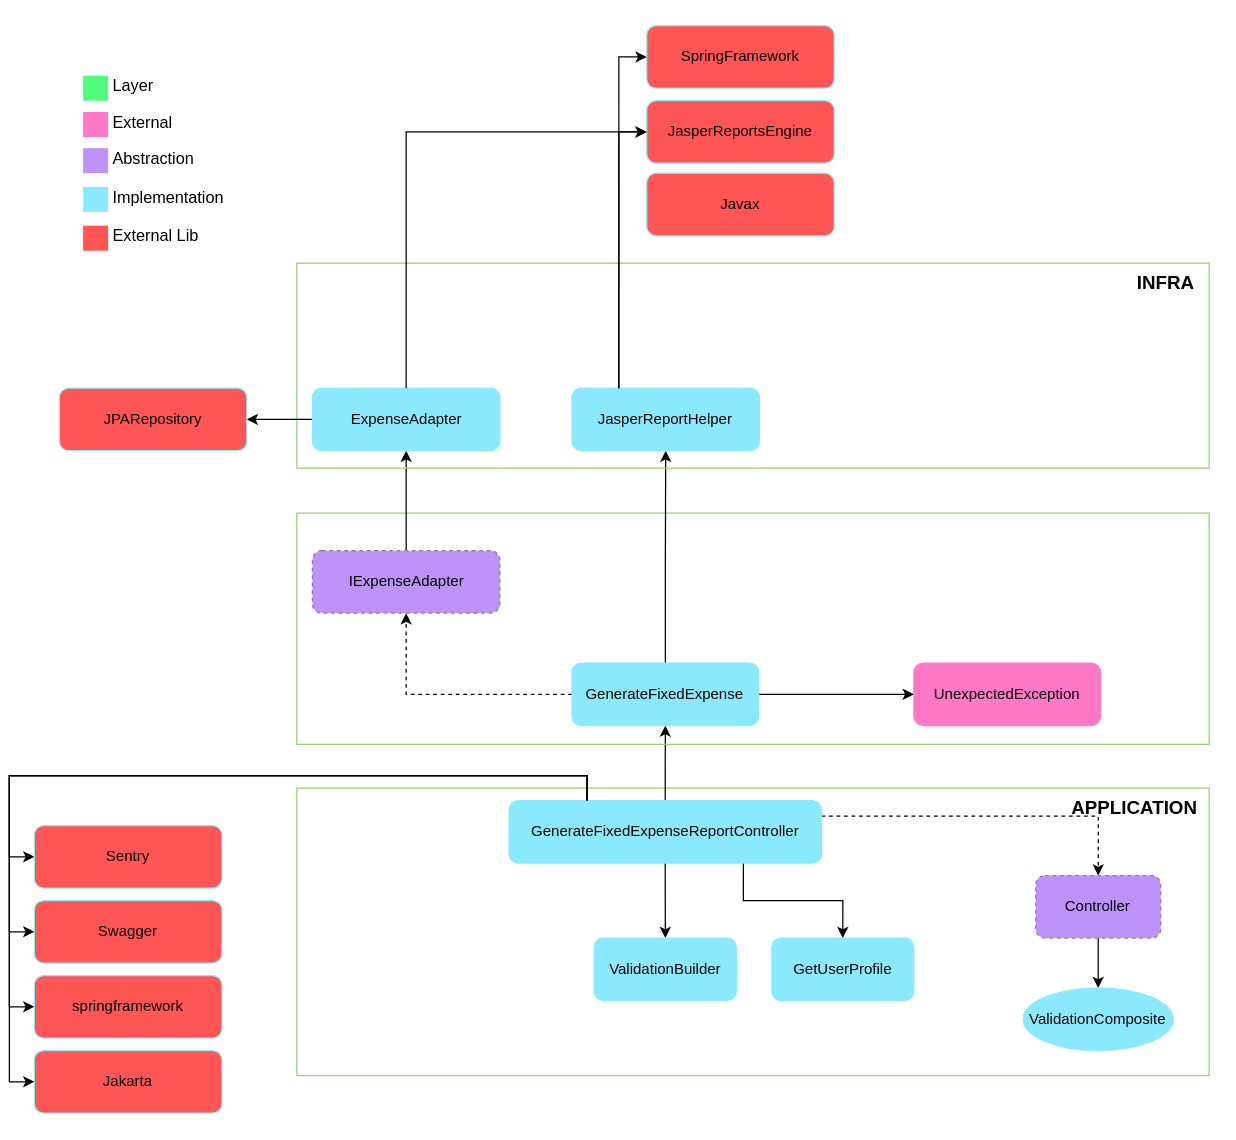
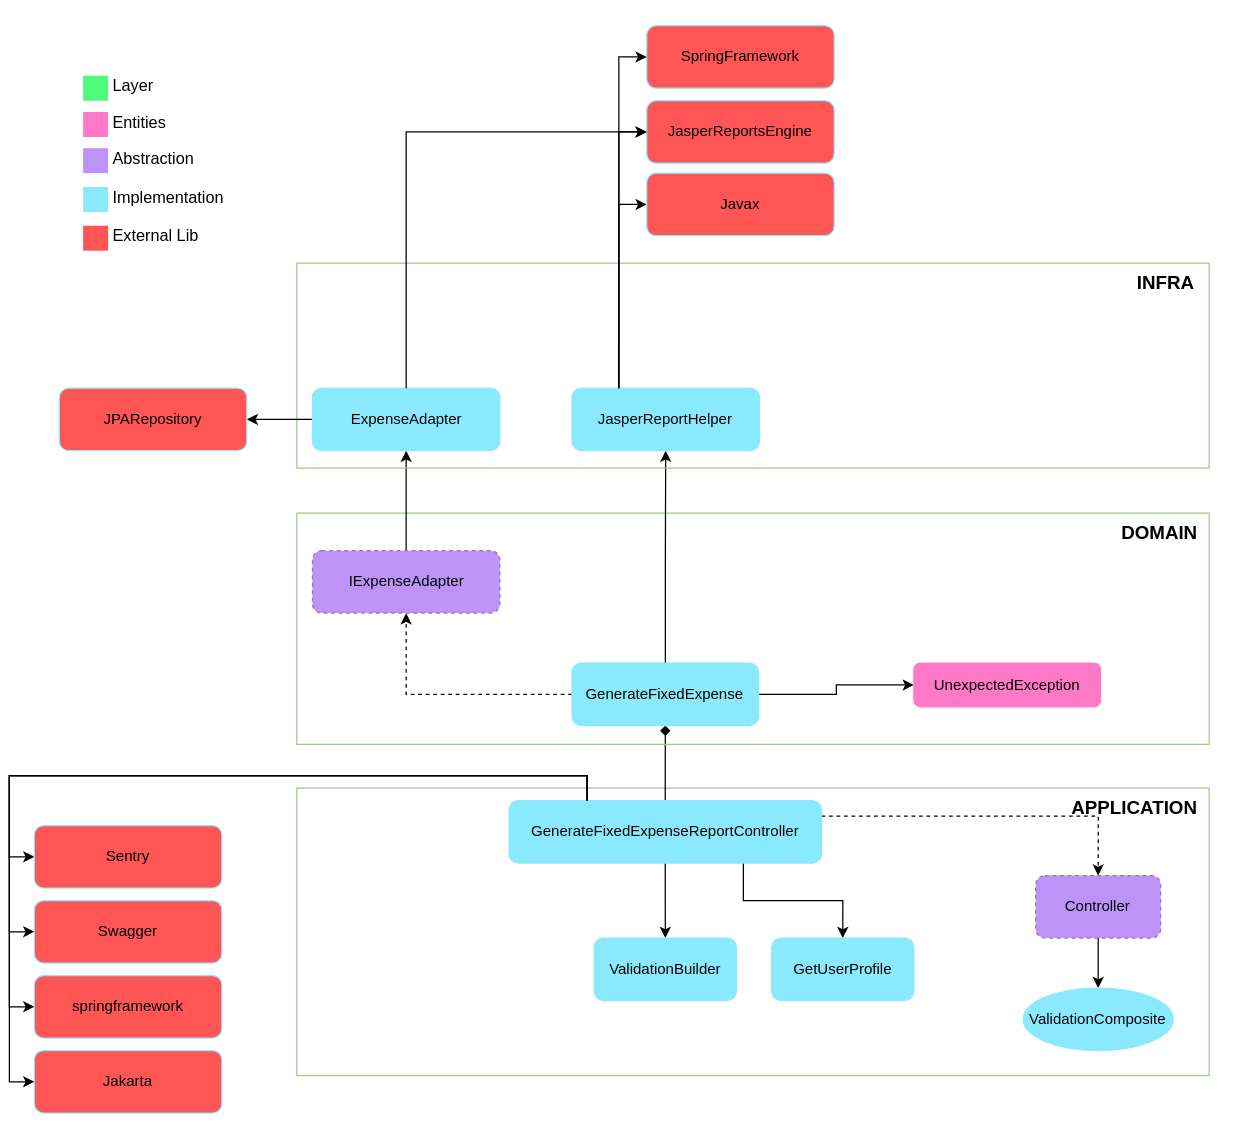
- <mxCell id="16" value="&lt;font color=&quot;#000000&quot;&gt;External&lt;/font&gt;" style="text;html=1;resizable=0;points=[];autosize=1;align=left;verticalAlign=middle;spacingTop=-4;fontSize=13;fontColor=#F8F8F2;" parent="1" vertex="1"><mxGeometry x="81" y="89" width="70" height="20" as="geometry" /></mxCell>
+ <mxCell id="16" value="&lt;font color=&quot;#000000&quot;&gt;Entities&lt;/font&gt;" style="text;html=1;resizable=0;points=[];autosize=1;align=left;verticalAlign=middle;spacingTop=-4;fontSize=13;fontColor=#F8F8F2;" parent="1" vertex="1"><mxGeometry x="81" y="89" width="70" height="20" as="geometry" /></mxCell>
+ <mxCell id="48" value="" style="edgeStyle=orthogonalEdgeStyle;rounded=0;orthogonalLoop=1;jettySize=auto;html=1;entryX=0;entryY=0.5;entryDx=0;entryDy=0;exitX=0.25;exitY=0;exitDx=0;exitDy=0;" edge="1" parent="1" source="49" target="50"><mxGeometry relative="1" as="geometry"><mxPoint x="525.17" y="230" as="targetPoint" /></mxGeometry></mxCell>
+ <mxCell id="10" value="&lt;span style=&quot;font-size: 15px;&quot;&gt;&lt;b&gt;DOMAIN&lt;/b&gt;&lt;/span&gt;" style="text;html=1;align=center;verticalAlign=middle;resizable=0;points=[];autosize=1;strokeColor=none;fillColor=none;" parent="1" vertex="1"><mxGeometry x="880" y="410" width="80" height="30" as="geometry" /></mxCell>
- <mxCell id="47" value="UnexpectedException" style="rounded=1;whiteSpace=wrap;html=1;strokeColor=#FF79C6;fillColor=#FF79C6;" vertex="1" parent="1"><mxGeometry x="723.75" y="530" width="149.36" height="50" as="geometry" /></mxCell>
+ <mxCell id="47" value="UnexpectedException" style="rounded=1;whiteSpace=wrap;html=1;strokeColor=#FF79C6;fillColor=#FF79C6;" vertex="1" parent="1"><mxGeometry x="723.75" y="530" width="149.36" height="35" as="geometry" /></mxCell>
- <mxCell id="3" value="" style="edgeStyle=orthogonalEdgeStyle;rounded=0;orthogonalLoop=1;jettySize=auto;html=1;" parent="1" source="7" target="14" edge="1"><mxGeometry relative="1" as="geometry" /></mxCell>
+ <mxCell id="3" value="" style="edgeStyle=orthogonalEdgeStyle;rounded=0;orthogonalLoop=1;jettySize=auto;html=1;endArrow=diamond;" parent="1" source="7" target="14" edge="1"><mxGeometry relative="1" as="geometry" /></mxCell>
